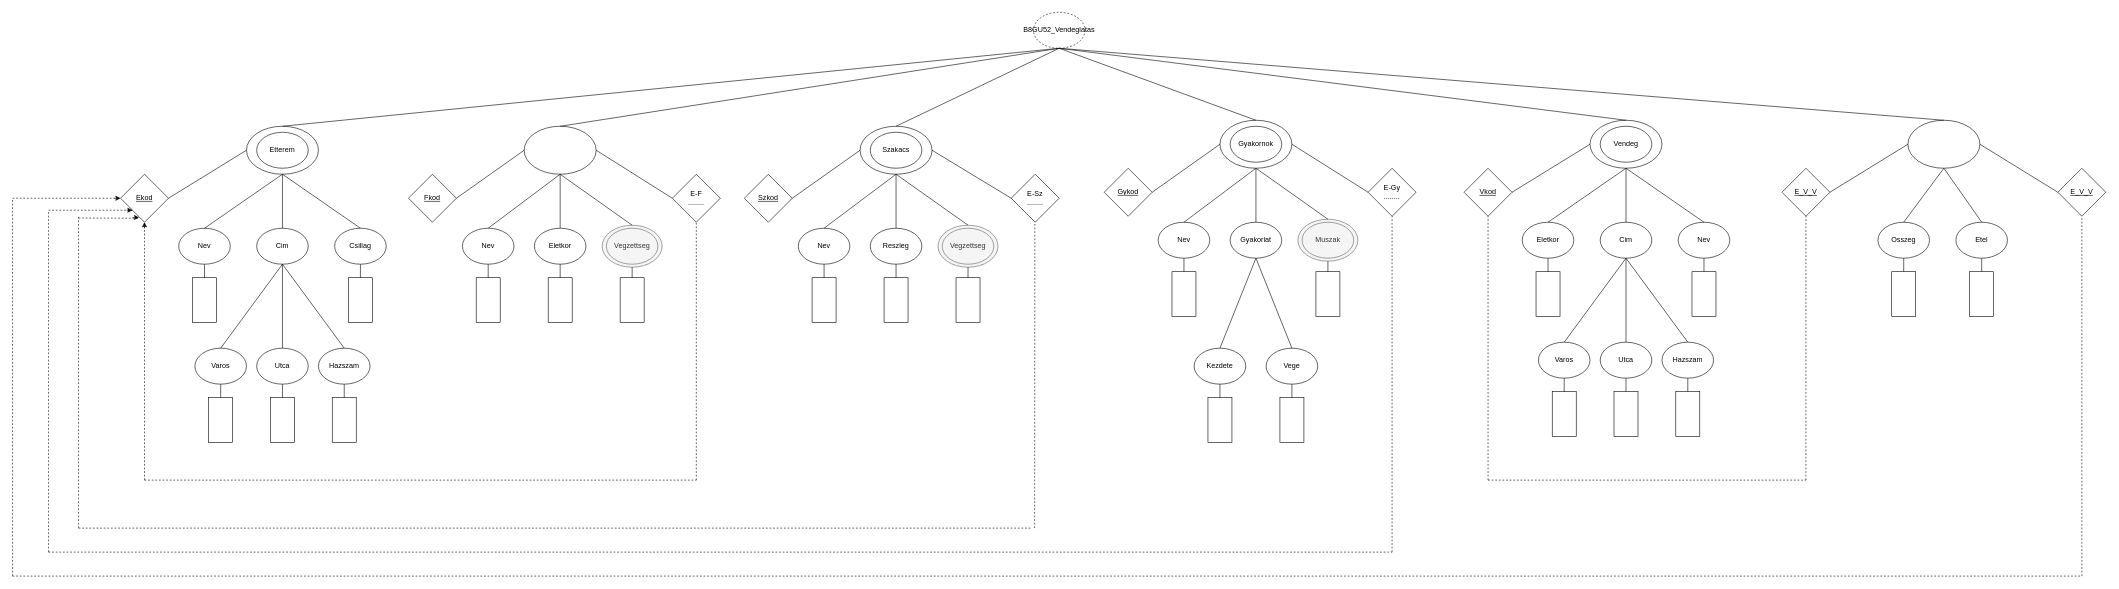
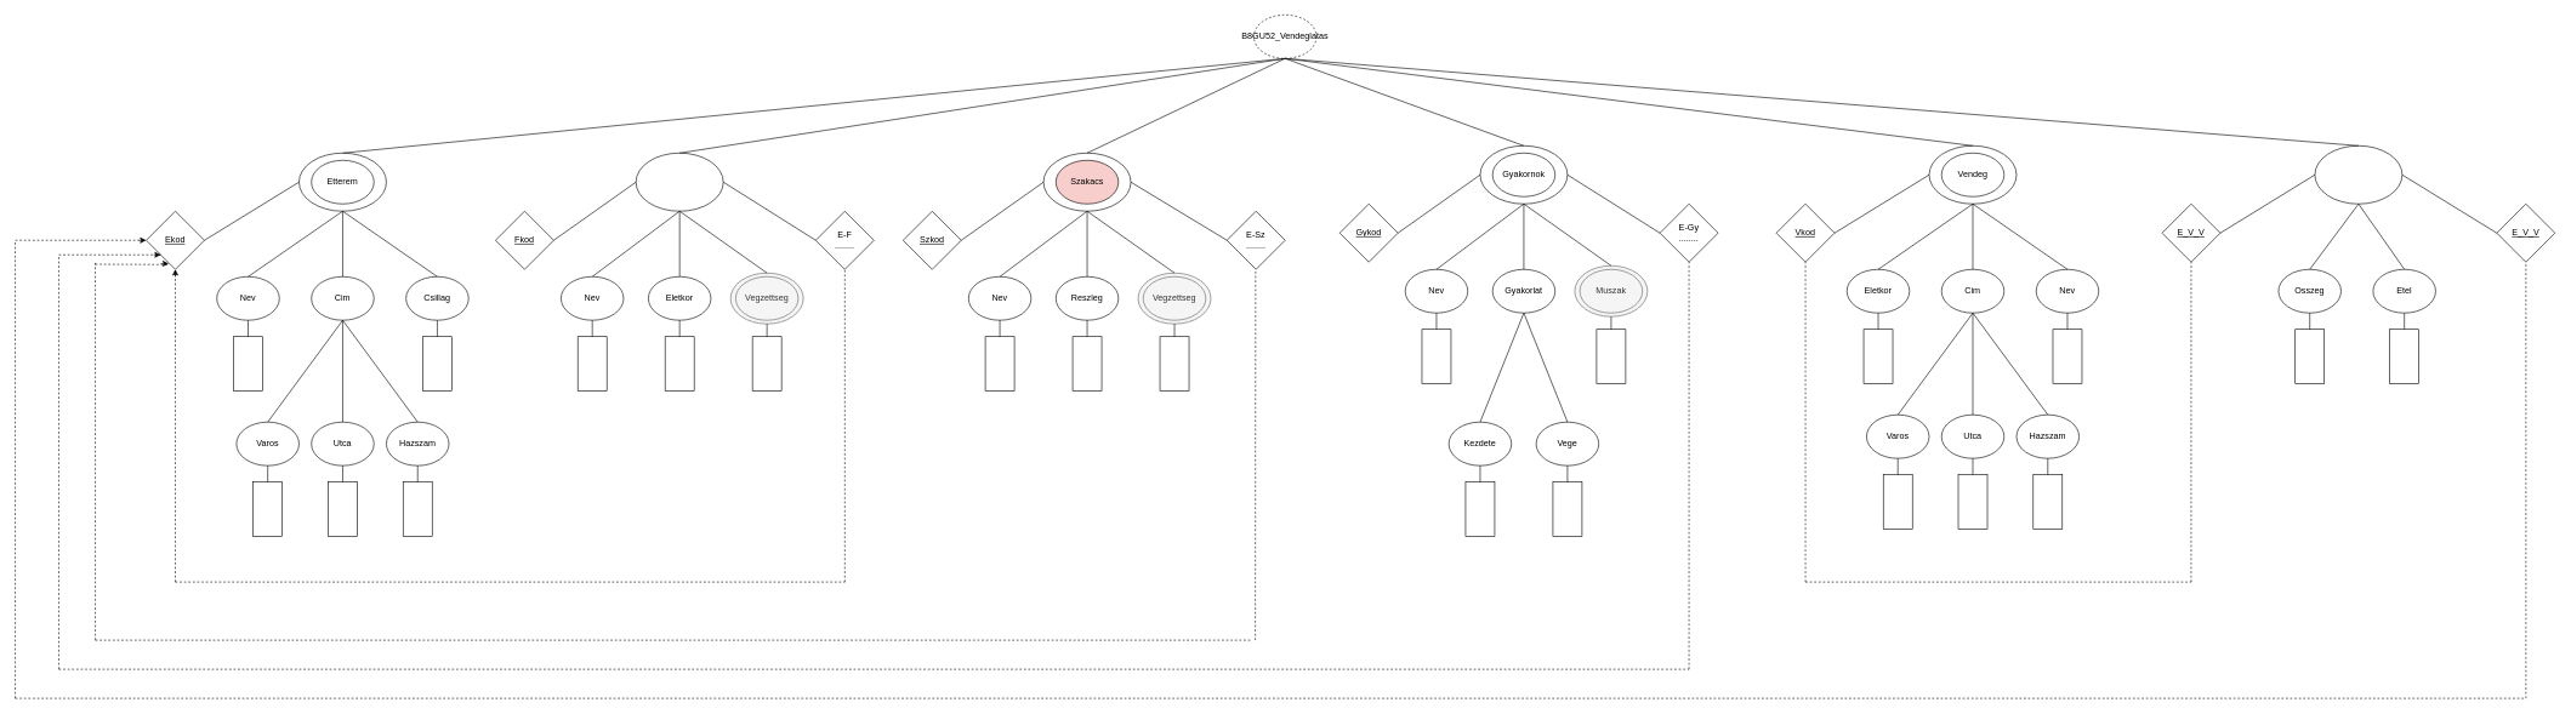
- <mxCell id="46" value="Szakacs" style="ellipse;whiteSpace=wrap;html=1;" vertex="1" parent="1"><mxGeometry x="1450" y="220" width="86" height="60" as="geometry" /></mxCell>
+ <mxCell id="46" value="Szakacs" style="ellipse;whiteSpace=wrap;html=1;fillColor=#f8cecc;" vertex="1" parent="1"><mxGeometry x="1450" y="220" width="86" height="60" as="geometry" /></mxCell>
